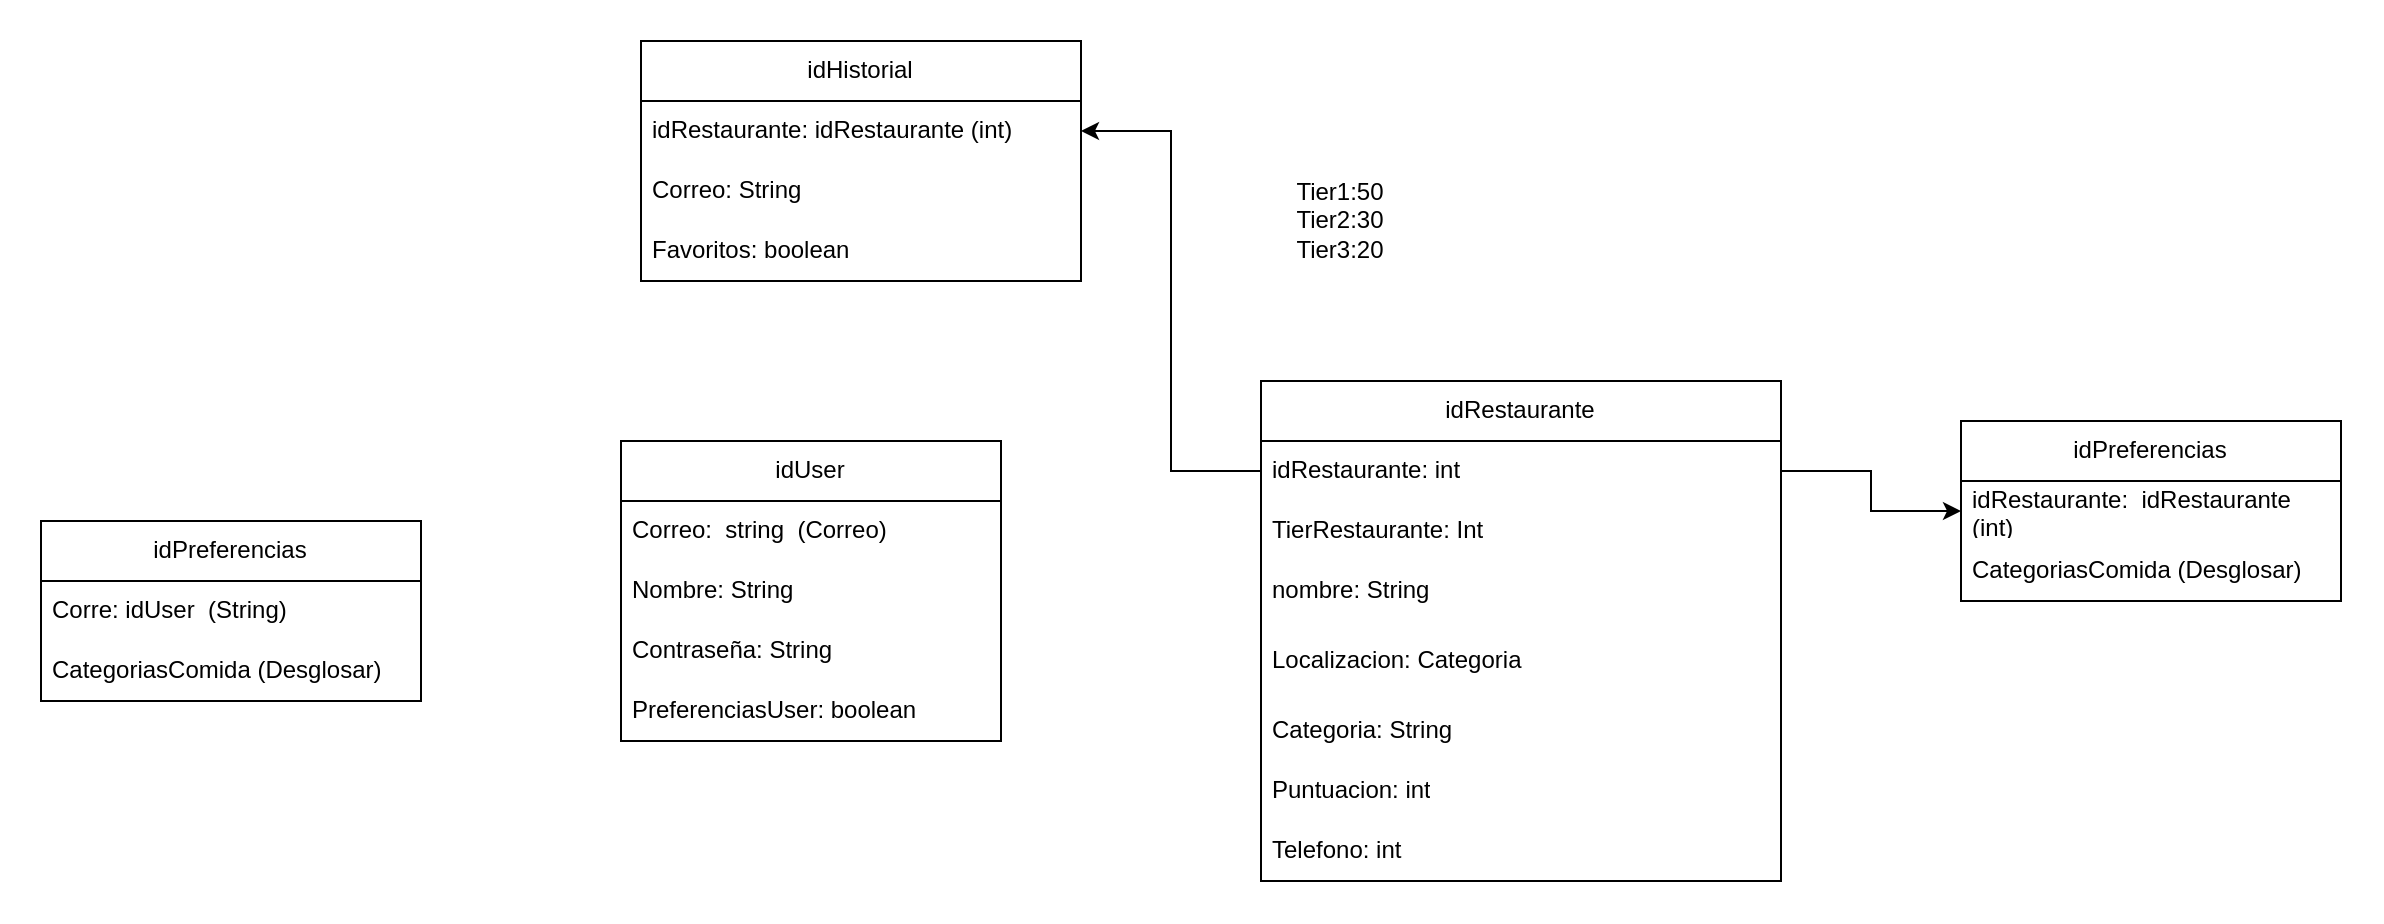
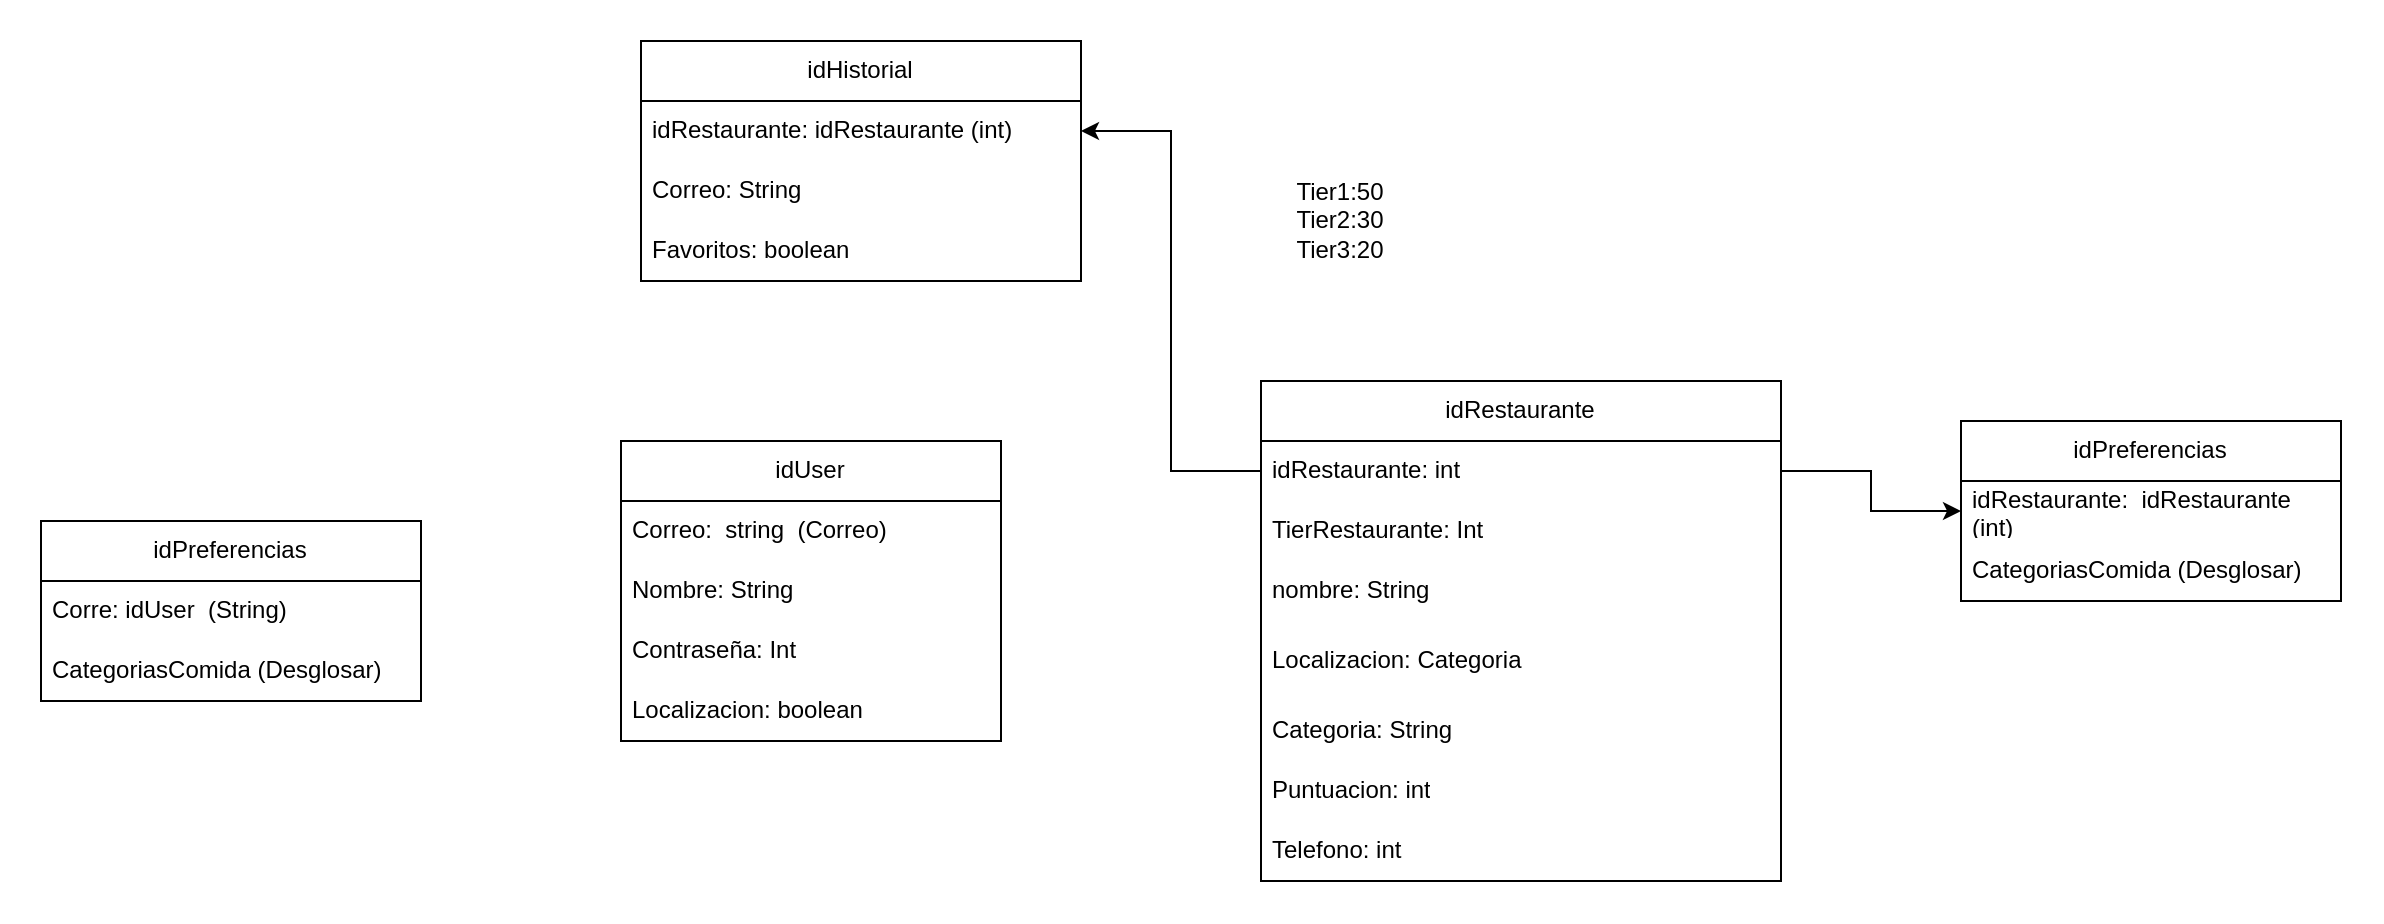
- <mxCell id="18" value="Contraseña: String&amp;nbsp;" style="text;strokeColor=none;fillColor=none;align=left;verticalAlign=middle;spacingLeft=4;spacingRight=4;overflow=hidden;points=[[0,0.5],[1,0.5]];portConstraint=eastwest;rotatable=0;whiteSpace=wrap;html=1;" parent="15" vertex="1"><mxGeometry y="90" width="190" height="30" as="geometry" /></mxCell>
+ <mxCell id="18" value="Contraseña: Int&amp;nbsp;" style="text;strokeColor=none;fillColor=none;align=left;verticalAlign=middle;spacingLeft=4;spacingRight=4;overflow=hidden;points=[[0,0.5],[1,0.5]];portConstraint=eastwest;rotatable=0;whiteSpace=wrap;html=1;" parent="15" vertex="1"><mxGeometry y="90" width="190" height="30" as="geometry" /></mxCell>
- <mxCell id="19" value="PreferenciasUser: boolean" style="text;strokeColor=none;fillColor=none;align=left;verticalAlign=middle;spacingLeft=4;spacingRight=4;overflow=hidden;points=[[0,0.5],[1,0.5]];portConstraint=eastwest;rotatable=0;whiteSpace=wrap;html=1;" parent="15" vertex="1"><mxGeometry y="120" width="190" height="30" as="geometry" /></mxCell>
+ <mxCell id="19" value="Localizacion: boolean" style="text;strokeColor=none;fillColor=none;align=left;verticalAlign=middle;spacingLeft=4;spacingRight=4;overflow=hidden;points=[[0,0.5],[1,0.5]];portConstraint=eastwest;rotatable=0;whiteSpace=wrap;html=1;" parent="15" vertex="1"><mxGeometry y="120" width="190" height="30" as="geometry" /></mxCell>
